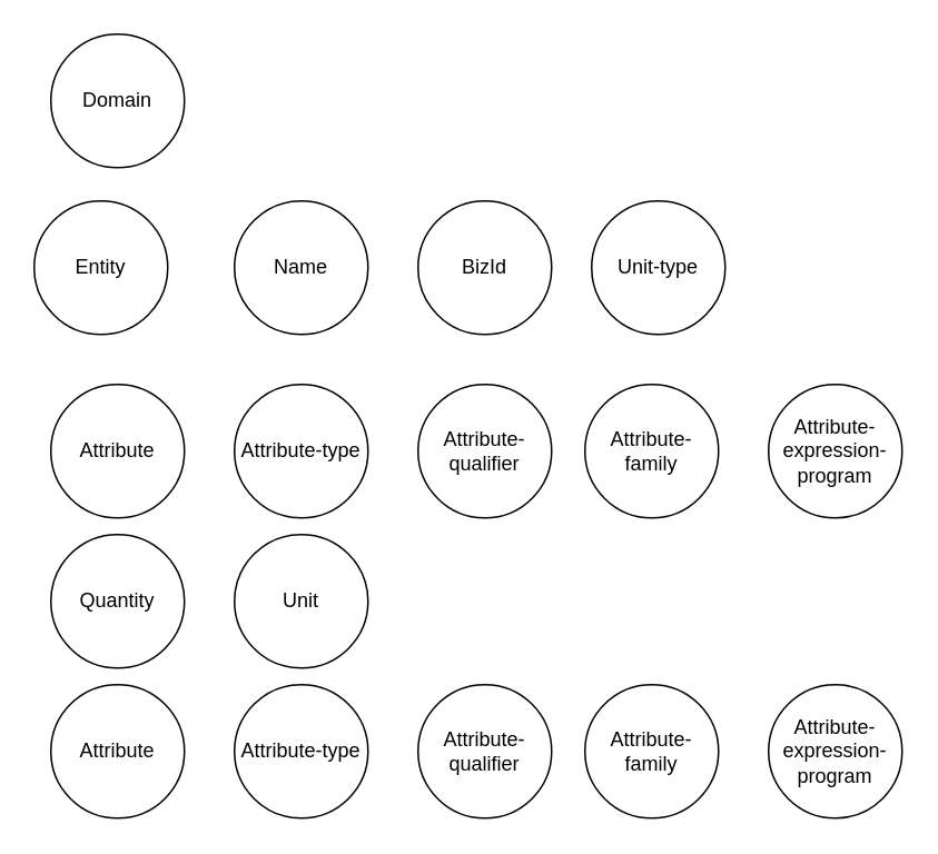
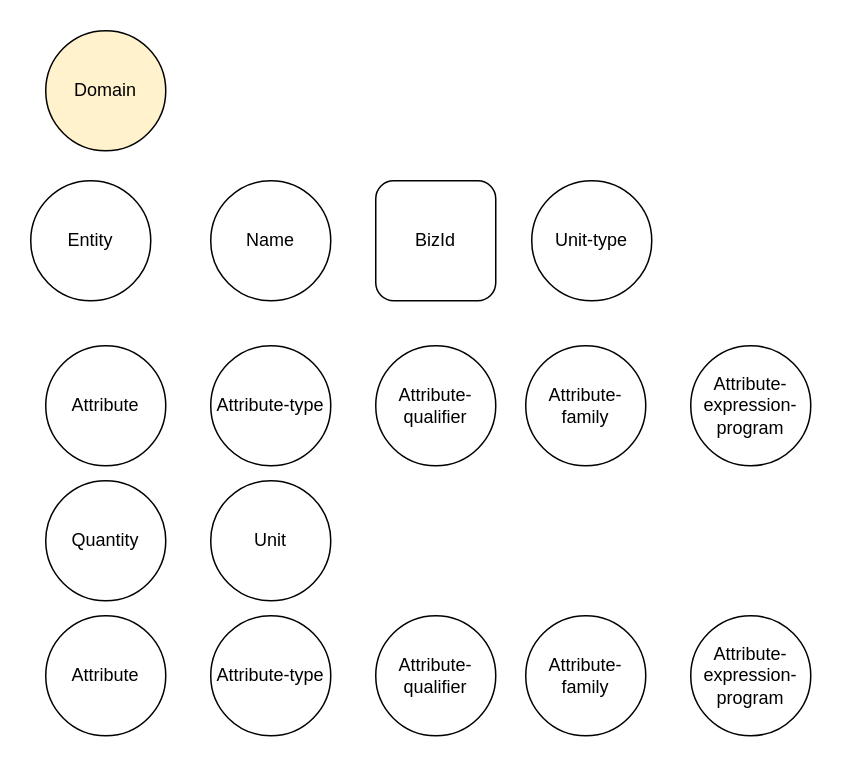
- <mxCell id="9" value="Domain" style="ellipse;whiteSpace=wrap;html=1;aspect=fixed;" vertex="1" parent="1"><mxGeometry x="30" y="20" width="80" height="80" as="geometry" /></mxCell>
+ <mxCell id="9" value="Domain" style="ellipse;whiteSpace=wrap;html=1;aspect=fixed;fillColor=#fff2cc;" vertex="1" parent="1"><mxGeometry x="30" y="20" width="80" height="80" as="geometry" /></mxCell>
- <mxCell id="5" value="BizId" style="ellipse;whiteSpace=wrap;html=1;aspect=fixed;" vertex="1" parent="1"><mxGeometry x="250" y="120" width="80" height="80" as="geometry" /></mxCell>
+ <mxCell id="5" value="BizId" style="whiteSpace=wrap;html=1;aspect=fixed;rounded=1;" vertex="1" parent="1"><mxGeometry x="250" y="120" width="80" height="80" as="geometry" /></mxCell>
